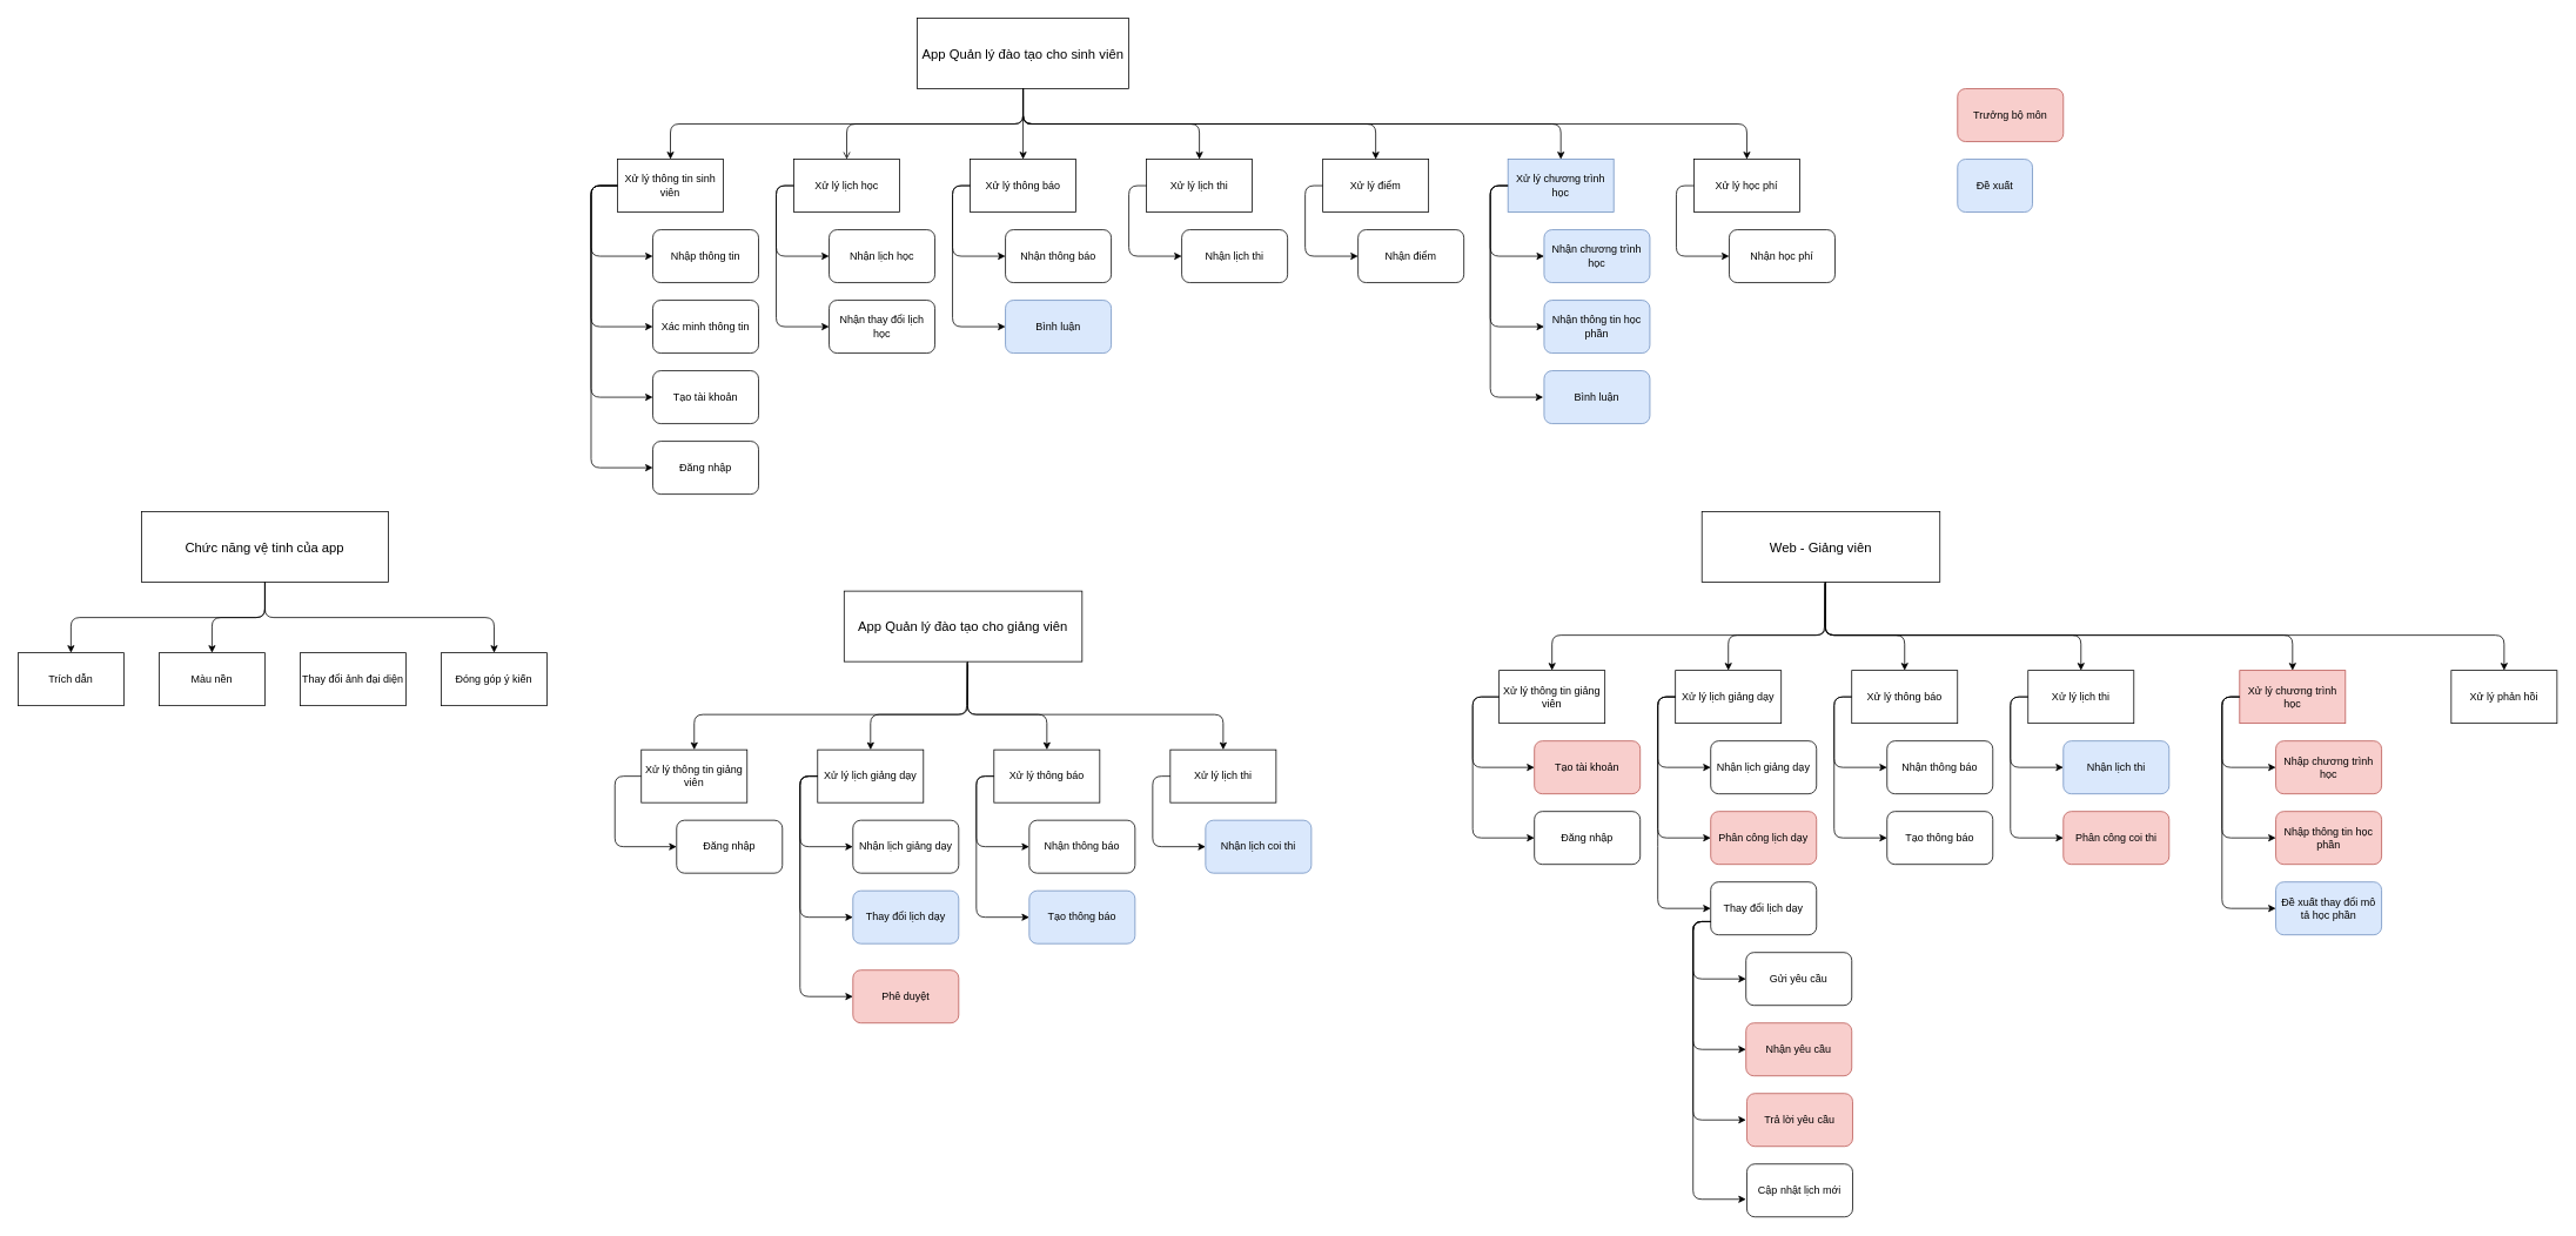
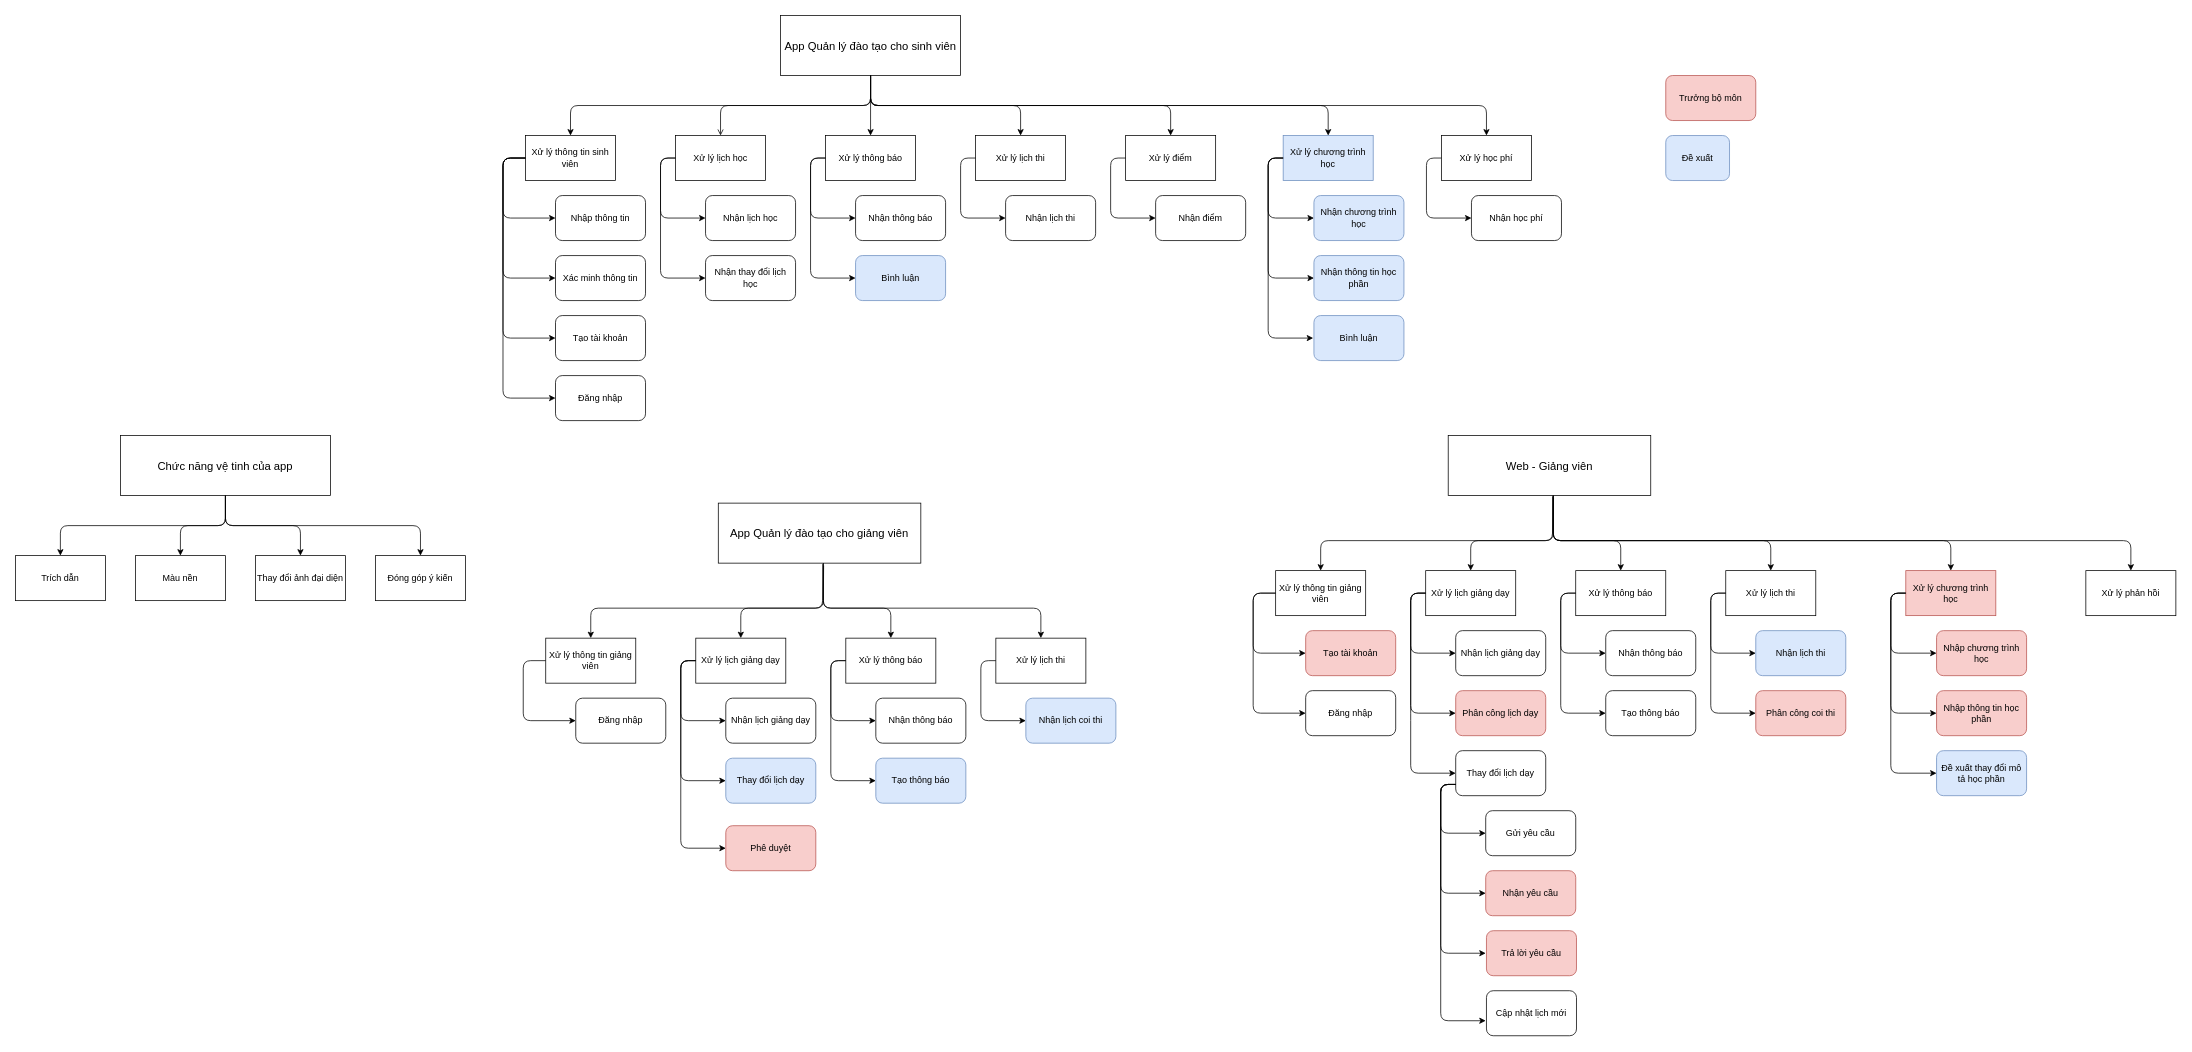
+ <mxCell id="121" value="" style="endArrow=classic;html=1;entryX=0.5;entryY=0;entryDx=0;entryDy=0;exitX=0.5;exitY=1;exitDx=0;exitDy=0;" parent="1" source="115" target="120" edge="1"><mxGeometry width="50" height="50" relative="1" as="geometry"><mxPoint x="280" y="660" as="sourcePoint" /><mxPoint x="240" y="740" as="targetPoint" /><Array as="points"><mxPoint x="300" y="700" /><mxPoint x="400" y="700" /></Array></mxGeometry></mxCell>
